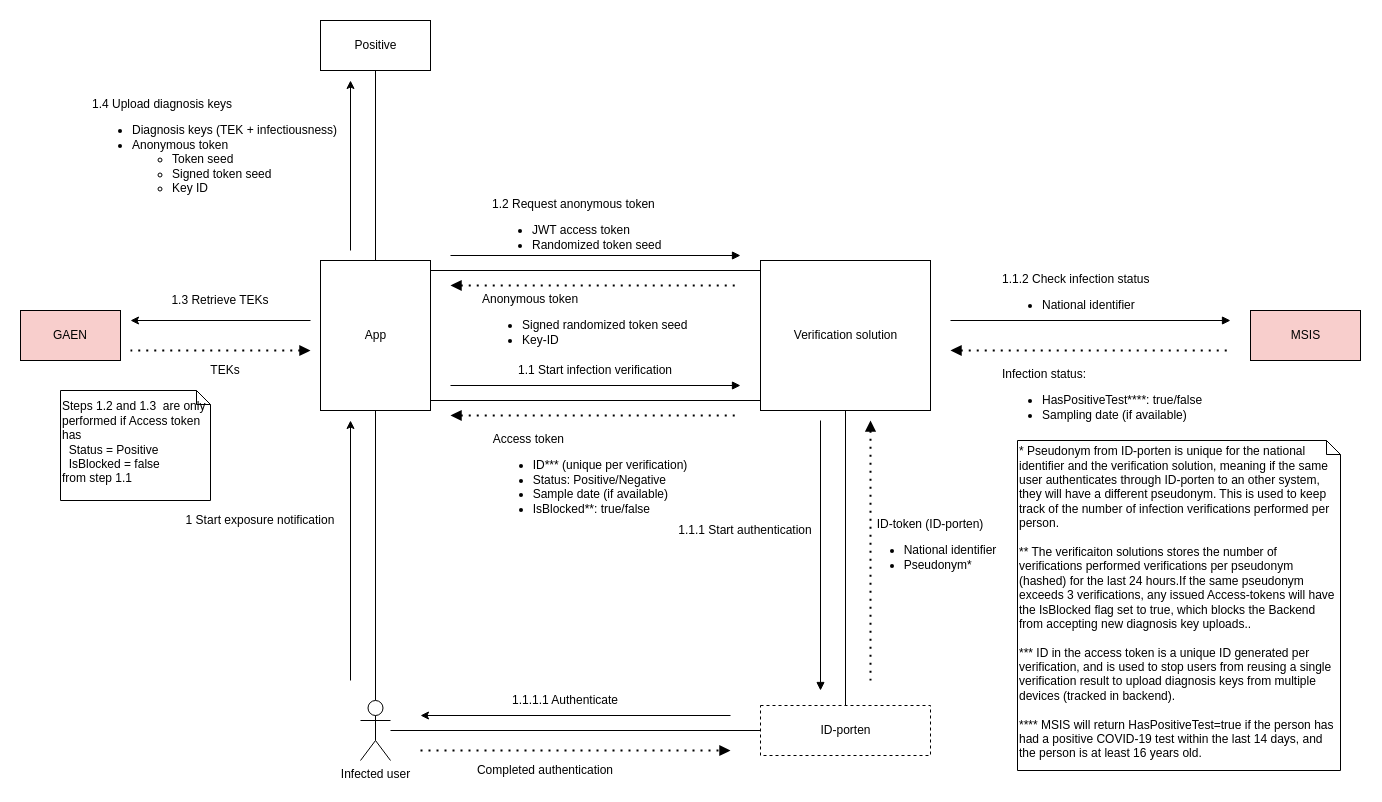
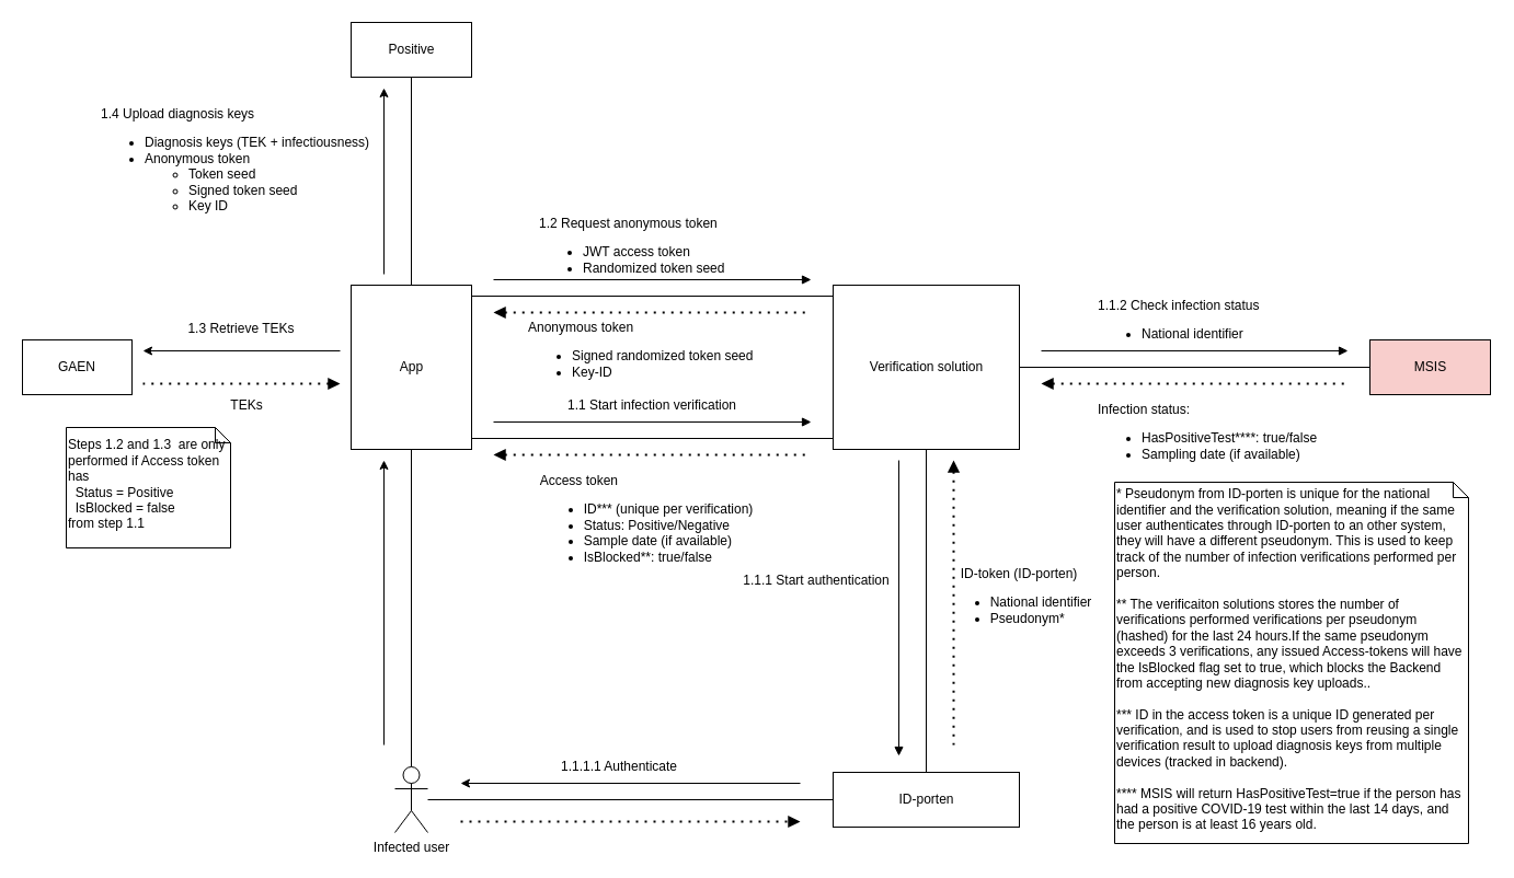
- <mxCell id="33" value="GAEN" style="rounded=0;whiteSpace=wrap;html=1;align=center;fillColor=#f8cecc;" parent="1" vertex="1"><mxGeometry x="20" y="310" width="100" height="50" as="geometry" /></mxCell>
+ <mxCell id="33" value="GAEN" style="rounded=0;whiteSpace=wrap;html=1;align=center;" parent="1" vertex="1"><mxGeometry x="20" y="310" width="100" height="50" as="geometry" /></mxCell>
+ <mxCell id="5" style="edgeStyle=orthogonalEdgeStyle;rounded=0;orthogonalLoop=1;jettySize=auto;html=1;endArrow=none;endFill=0;" parent="1" source="7" target="11" edge="1"><mxGeometry relative="1" as="geometry" /></mxCell>
- <mxCell id="28" value="1 Start exposure notification" style="text;html=1;strokeColor=none;fillColor=none;align=center;verticalAlign=middle;whiteSpace=wrap;rounded=0;" parent="1" vertex="1"><mxGeometry x="180" y="510" width="160" height="20" as="geometry" /></mxCell>
- <mxCell id="12" value="ID-porten" style="html=1;dashed=1;" parent="1" vertex="1"><mxGeometry x="760" y="705" width="170" height="50" as="geometry" /></mxCell>
+ <mxCell id="12" value="ID-porten" style="html=1;" parent="1" vertex="1"><mxGeometry x="760" y="705" width="170" height="50" as="geometry" /></mxCell>
- <mxCell id="31" value="Completed authentication" style="text;html=1;strokeColor=none;fillColor=none;align=center;verticalAlign=middle;whiteSpace=wrap;rounded=0;" parent="1" vertex="1"><mxGeometry x="460" y="760" width="170" height="20" as="geometry" /></mxCell>
